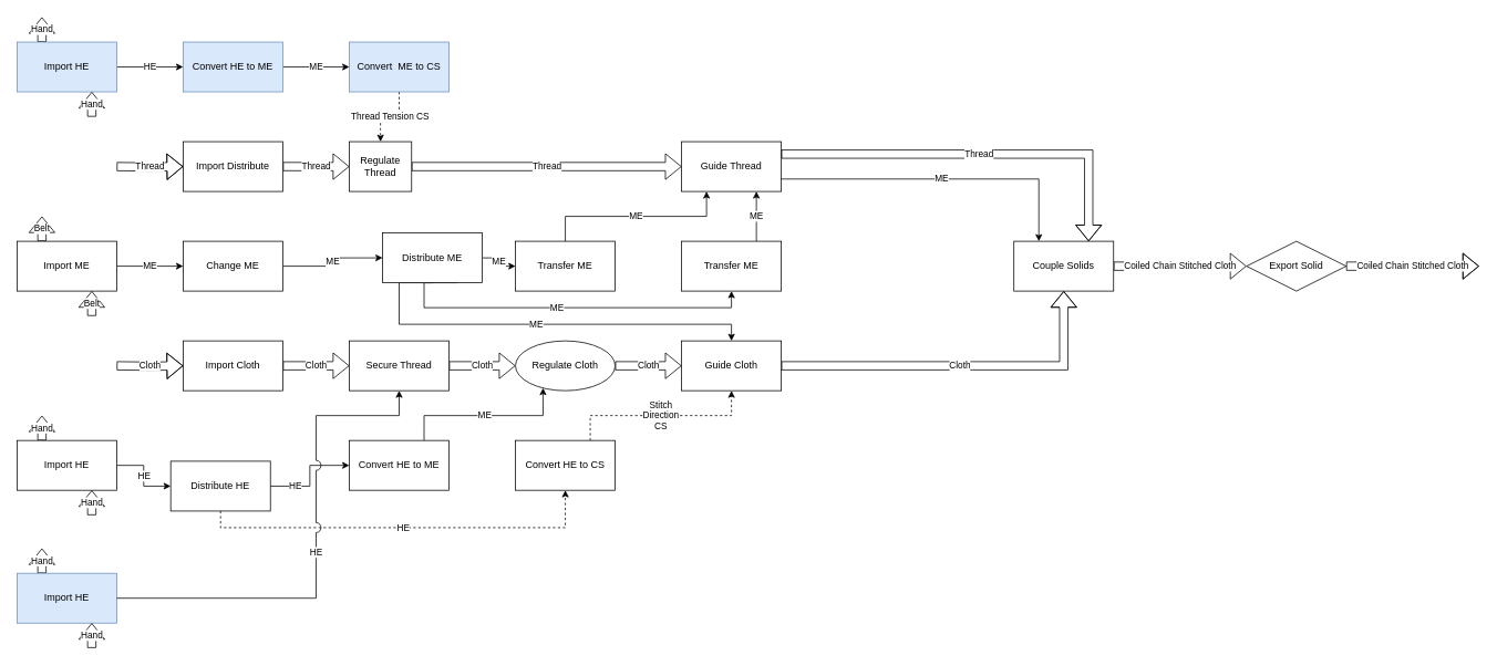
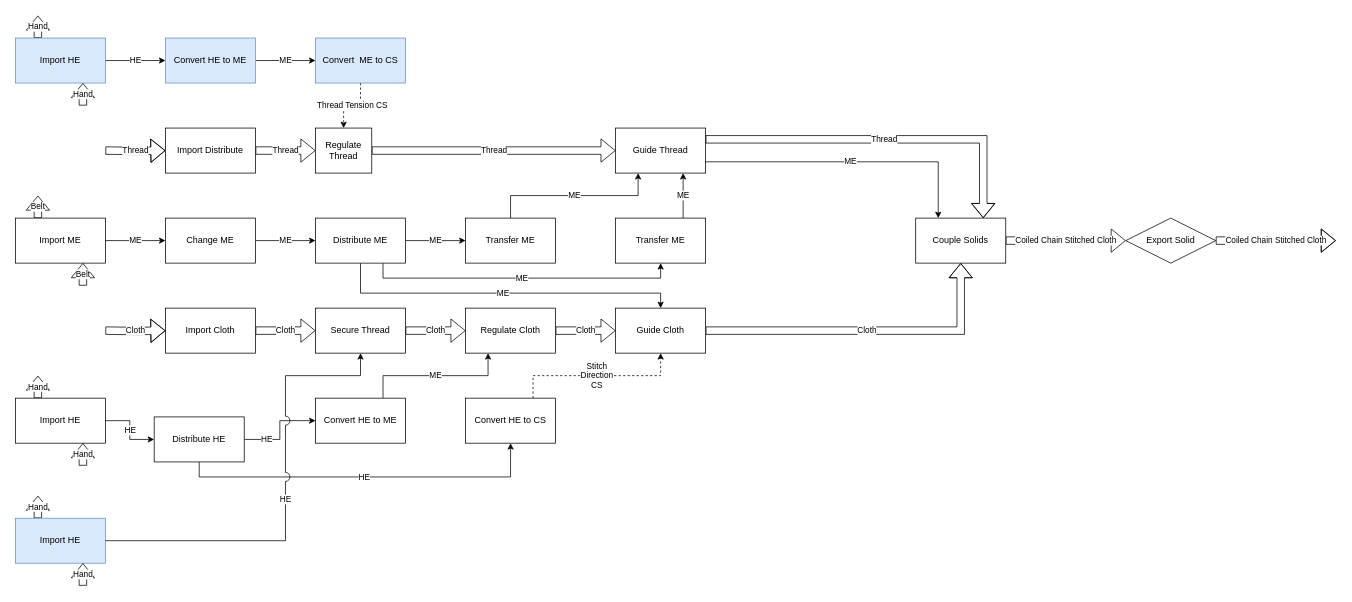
- <mxCell id="11" value="Distribute ME" style="rounded=0;whiteSpace=wrap;html=1;" parent="1" vertex="1"><mxGeometry x="460" y="280" width="120" height="60" as="geometry" /></mxCell>
+ <mxCell id="11" value="Distribute ME" style="rounded=0;whiteSpace=wrap;html=1;" parent="1" vertex="1"><mxGeometry x="420" y="290" width="120" height="60" as="geometry" /></mxCell>
- <mxCell id="43" value="Regulate Cloth" style="ellipse;whiteSpace=wrap;html=1;" parent="1" vertex="1"><mxGeometry x="620" y="410" width="120" height="60" as="geometry" /></mxCell>
+ <mxCell id="43" value="Regulate Cloth" style="rounded=0;whiteSpace=wrap;html=1;" parent="1" vertex="1"><mxGeometry x="620" y="410" width="120" height="60" as="geometry" /></mxCell>
- <mxCell id="49" value="HE" style="edgeStyle=orthogonalEdgeStyle;rounded=0;orthogonalLoop=1;jettySize=auto;html=1;exitX=0.5;exitY=1;exitDx=0;exitDy=0;entryX=0.5;entryY=1;entryDx=0;entryDy=0;dashed=1;" parent="1" source="50" target="54" edge="1"><mxGeometry relative="1" as="geometry" /></mxCell>
+ <mxCell id="49" value="HE" style="edgeStyle=orthogonalEdgeStyle;rounded=0;orthogonalLoop=1;jettySize=auto;html=1;exitX=0.5;exitY=1;exitDx=0;exitDy=0;entryX=0.5;entryY=1;entryDx=0;entryDy=0;" parent="1" source="50" target="54" edge="1"><mxGeometry relative="1" as="geometry" /></mxCell>
